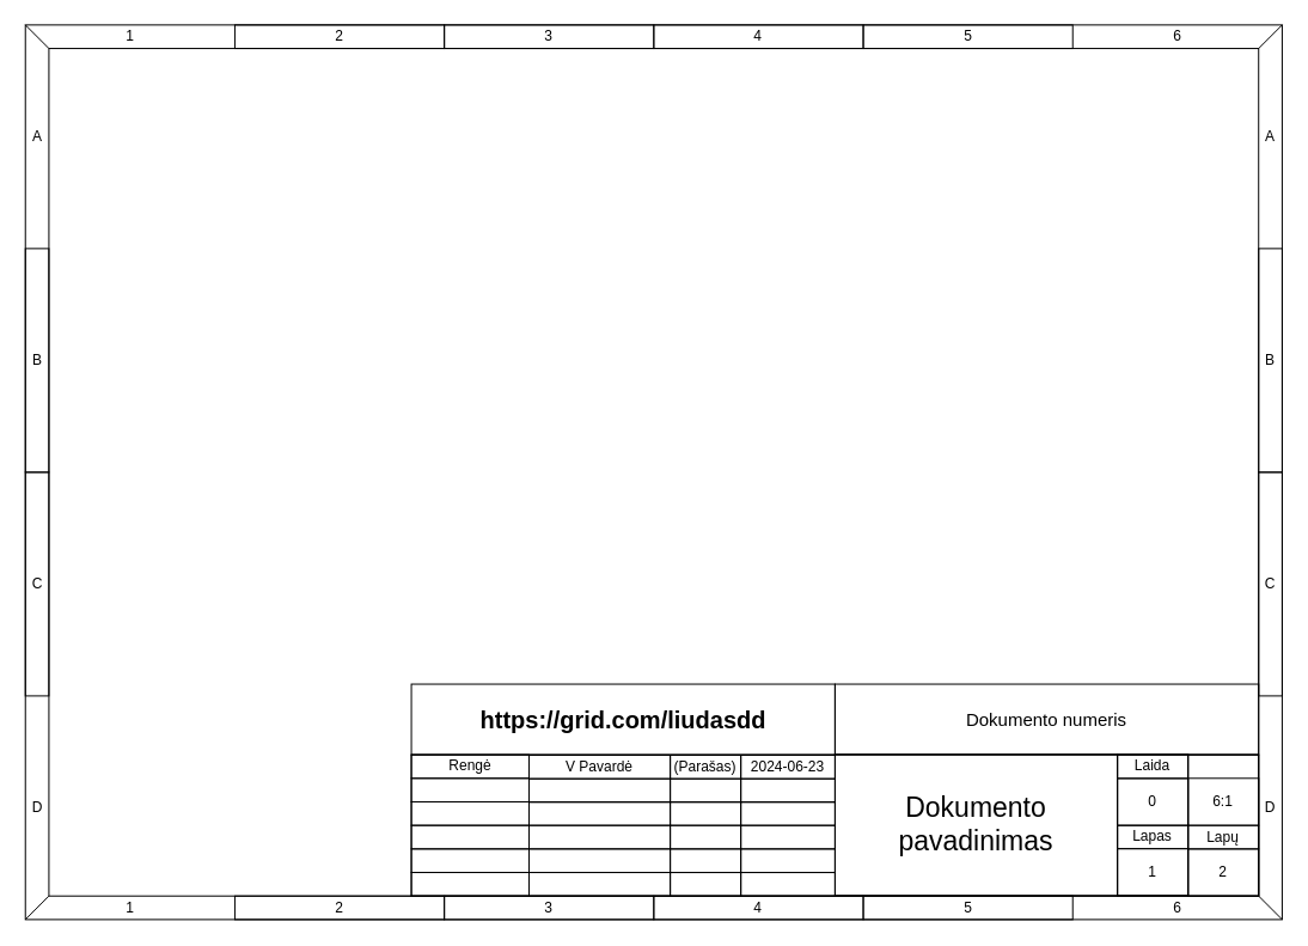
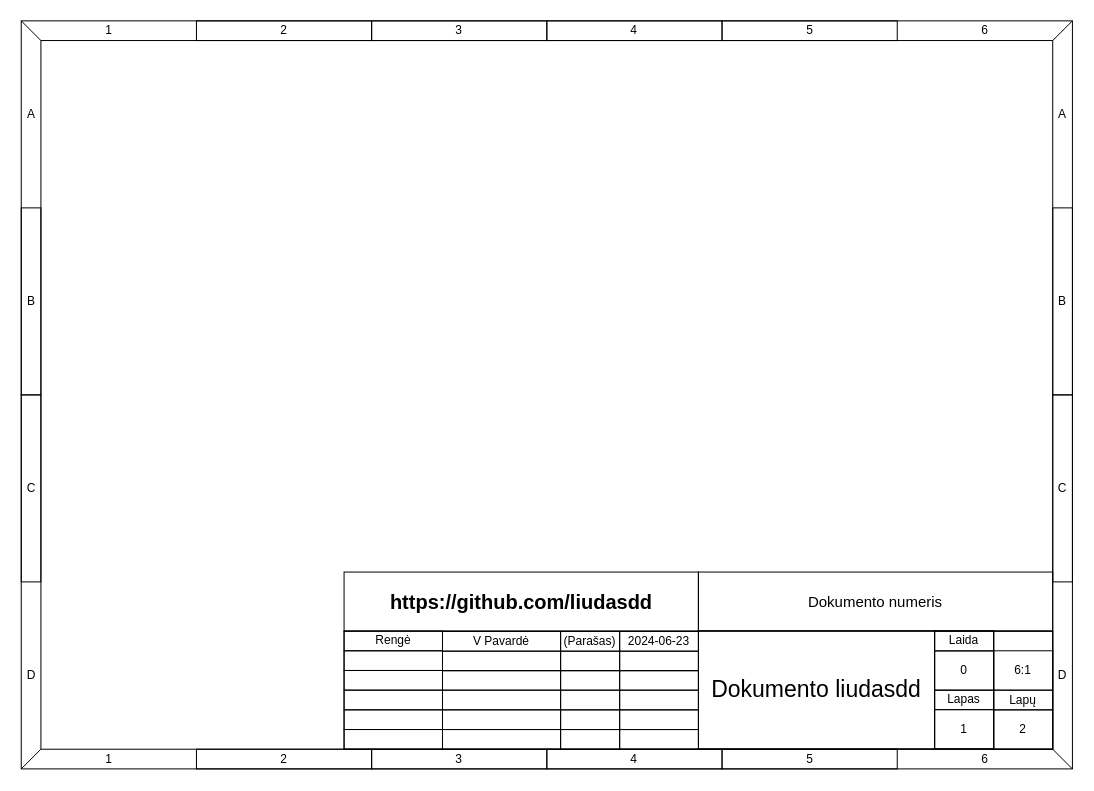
- <mxCell id="24" value="https://grid.com/liudasdd" style="whiteSpace=wrap;html=1;fillColor=none;fontFamily=Arial;fontStyle=1;fontSize=20;container=1;" parent="7" vertex="1"><mxGeometry y="0.005" width="354.33" height="59.055" as="geometry"><mxRectangle y="0.005" width="110" height="30" as="alternateBounds" /></mxGeometry></mxCell>
+ <mxCell id="24" value="https://github.com/liudasdd" style="whiteSpace=wrap;html=1;fillColor=none;fontFamily=Arial;fontStyle=1;fontSize=20;container=1;" parent="7" vertex="1"><mxGeometry y="0.005" width="354.33" height="59.055" as="geometry"><mxRectangle y="0.005" width="110" height="30" as="alternateBounds" /></mxGeometry></mxCell>
- <mxCell id="27" value="&lt;font style=&quot;font-size: 23px&quot;&gt;Dokumento pavadinimas&lt;/font&gt;" style="whiteSpace=wrap;html=1;fillColor=none;fontFamily=Arial;" parent="7" vertex="1"><mxGeometry x="354.33" y="58.685" width="236.22" height="118.11" as="geometry" /></mxCell>
+ <mxCell id="27" value="&lt;font style=&quot;font-size: 23px&quot;&gt;Dokumento liudasdd&lt;/font&gt;" style="whiteSpace=wrap;html=1;fillColor=none;fontFamily=Arial;" parent="7" vertex="1"><mxGeometry x="354.33" y="58.685" width="236.22" height="118.11" as="geometry" /></mxCell>
